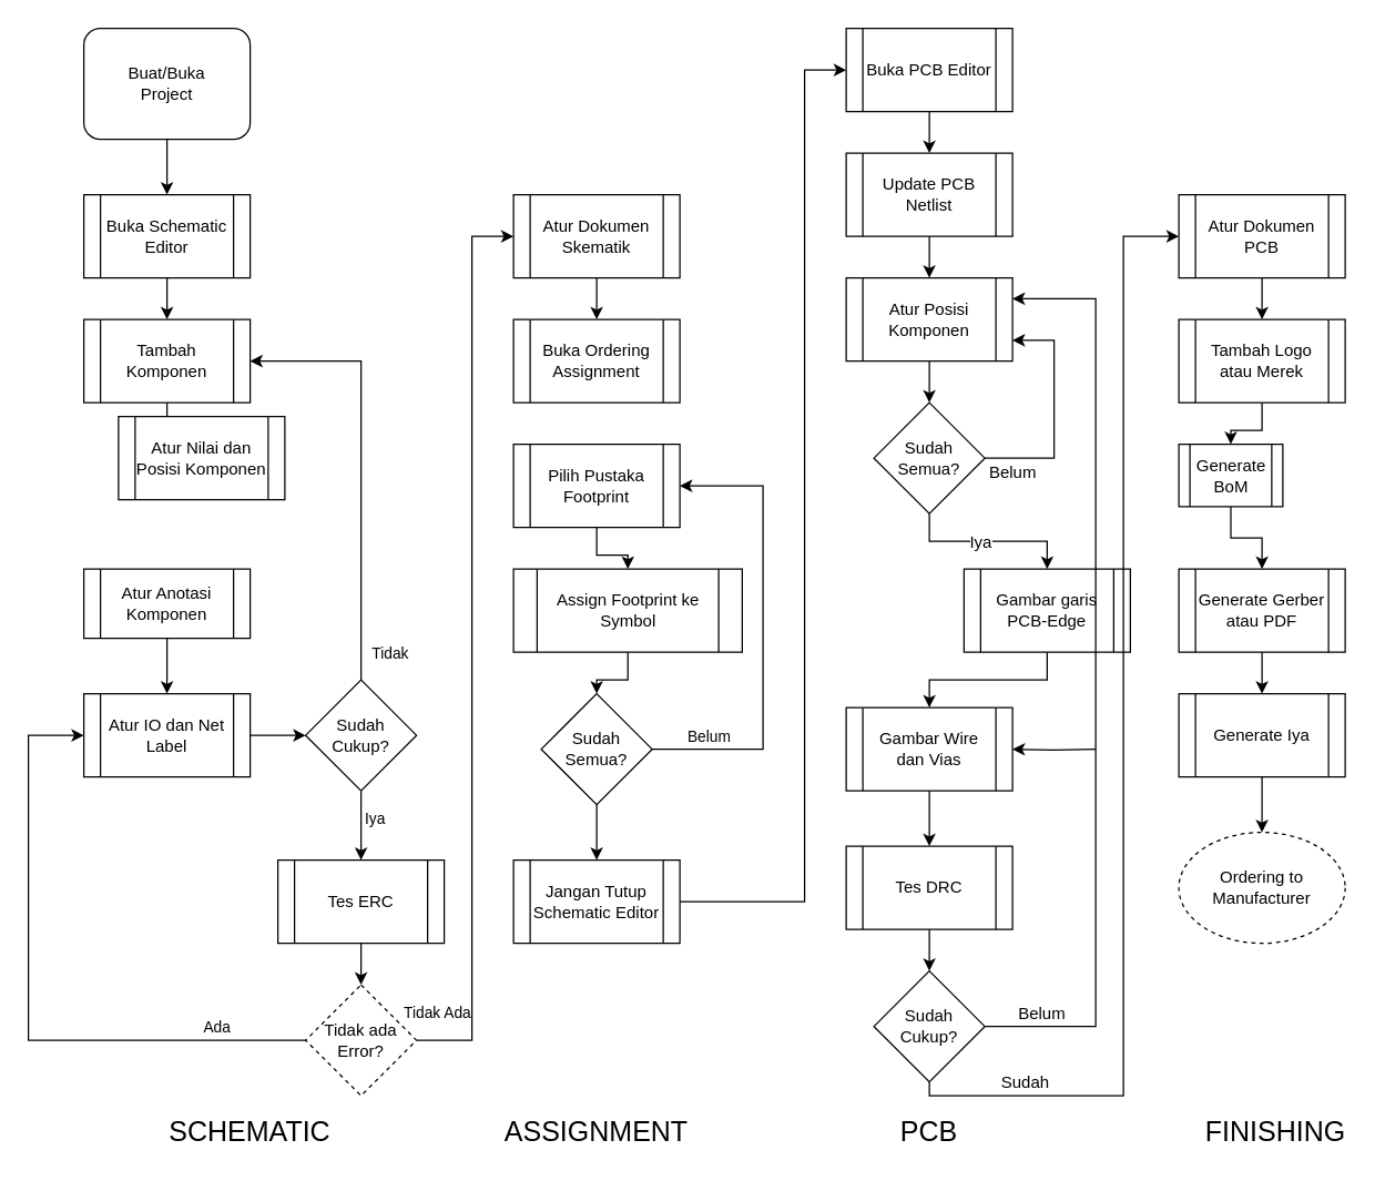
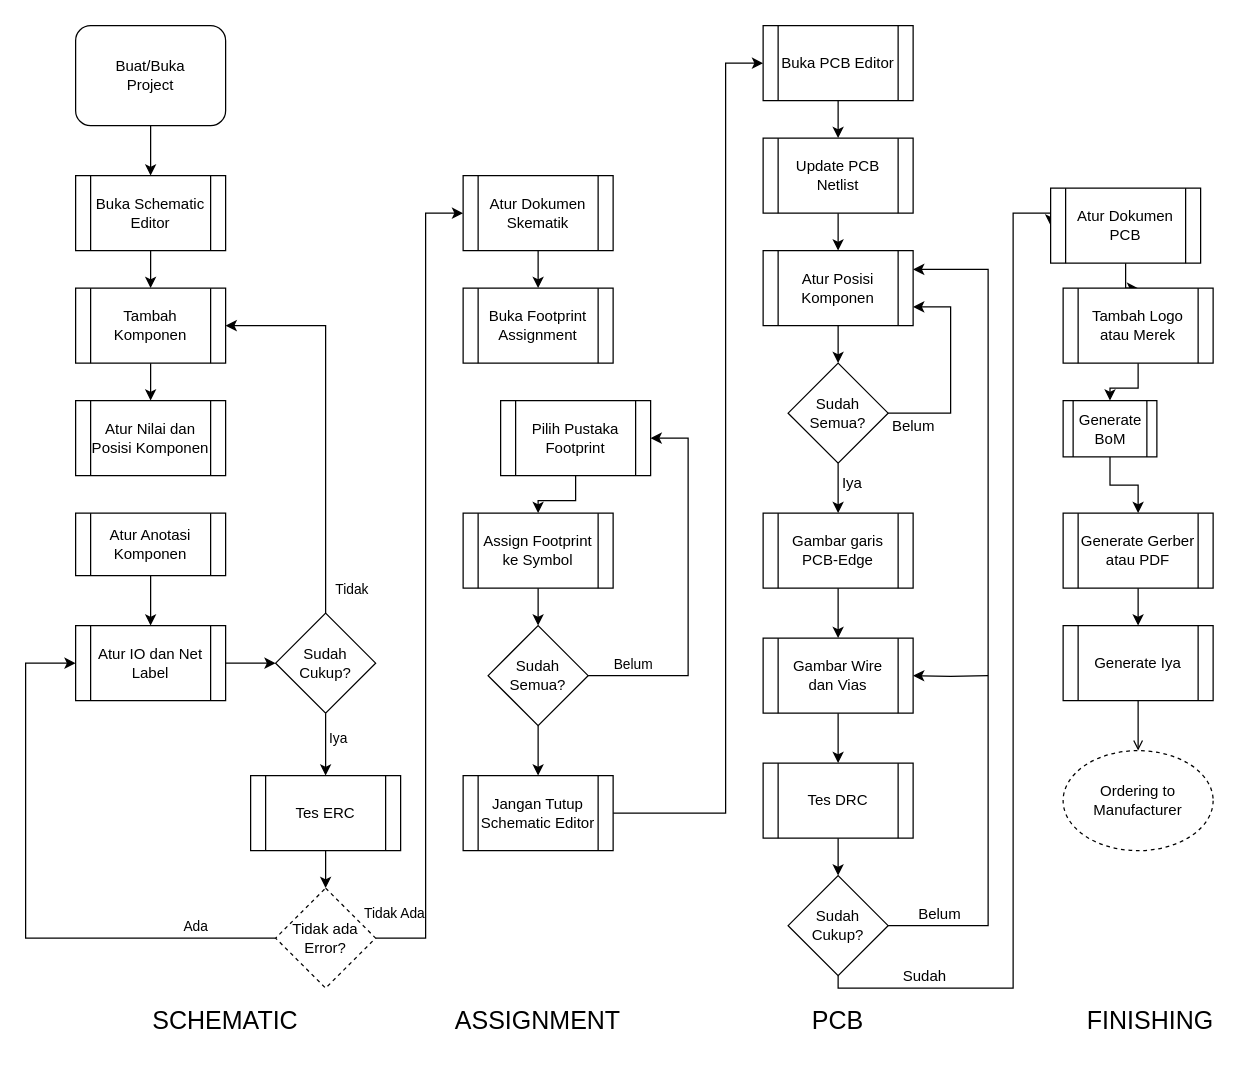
- <mxCell id="64" value="Atur Dokumen PCB" style="shape=process;whiteSpace=wrap;html=1;backgroundOutline=1;" parent="1" vertex="1"><mxGeometry x="850" y="140" width="120" height="60" as="geometry" /></mxCell>
+ <mxCell id="64" value="Atur Dokumen PCB" style="shape=process;whiteSpace=wrap;html=1;backgroundOutline=1;" parent="1" vertex="1"><mxGeometry x="840" y="150" width="120" height="60" as="geometry" /></mxCell>
- <mxCell id="19" value="Buka Ordering Assignment" style="shape=process;whiteSpace=wrap;html=1;backgroundOutline=1;" parent="1" vertex="1"><mxGeometry x="370" y="230" width="120" height="60" as="geometry" /></mxCell>
+ <mxCell id="19" value="Buka Footprint Assignment" style="shape=process;whiteSpace=wrap;html=1;backgroundOutline=1;" parent="1" vertex="1"><mxGeometry x="370" y="230" width="120" height="60" as="geometry" /></mxCell>
- <mxCell id="8" value="Atur Nilai dan Posisi Komponen" style="shape=process;whiteSpace=wrap;html=1;backgroundOutline=1;" parent="1" vertex="1"><mxGeometry x="85" y="300" width="120" height="60" as="geometry" /></mxCell>
+ <mxCell id="8" value="Atur Nilai dan Posisi Komponen" style="shape=process;whiteSpace=wrap;html=1;backgroundOutline=1;" parent="1" vertex="1"><mxGeometry x="60" y="320" width="120" height="60" as="geometry" /></mxCell>
- <mxCell id="21" value="Pilih Pustaka Footprint" style="shape=process;whiteSpace=wrap;html=1;backgroundOutline=1;" parent="1" vertex="1"><mxGeometry x="370" y="320" width="120" height="60" as="geometry" /></mxCell>
+ <mxCell id="21" value="Pilih Pustaka Footprint" style="shape=process;whiteSpace=wrap;html=1;backgroundOutline=1;" parent="1" vertex="1"><mxGeometry x="400" y="320" width="120" height="60" as="geometry" /></mxCell>
- <mxCell id="30" value="Assign Footprint ke Symbol" style="shape=process;whiteSpace=wrap;html=1;backgroundOutline=1;" parent="1" vertex="1"><mxGeometry x="370" y="410" width="165" height="60" as="geometry" /></mxCell>
+ <mxCell id="30" value="Assign Footprint ke Symbol" style="shape=process;whiteSpace=wrap;html=1;backgroundOutline=1;" parent="1" vertex="1"><mxGeometry x="370" y="410" width="120" height="60" as="geometry" /></mxCell>
- <mxCell id="52" value="Gambar garis PCB-Edge" style="shape=process;whiteSpace=wrap;html=1;backgroundOutline=1;" parent="1" vertex="1"><mxGeometry x="695" y="410" width="120" height="60" as="geometry" /></mxCell>
+ <mxCell id="52" value="Gambar garis PCB-Edge" style="shape=process;whiteSpace=wrap;html=1;backgroundOutline=1;" parent="1" vertex="1"><mxGeometry x="610" y="410" width="120" height="60" as="geometry" /></mxCell>
- <mxCell id="71" value="" style="edgeStyle=orthogonalEdgeStyle;rounded=0;orthogonalLoop=1;jettySize=auto;html=1;fontSize=12;" parent="1" source="72" target="73" edge="1"><mxGeometry relative="1" as="geometry" /></mxCell>
+ <mxCell id="71" value="" style="edgeStyle=orthogonalEdgeStyle;rounded=0;orthogonalLoop=1;jettySize=auto;html=1;fontSize=12;endArrow=open;" parent="1" source="72" target="73" edge="1"><mxGeometry relative="1" as="geometry" /></mxCell>
